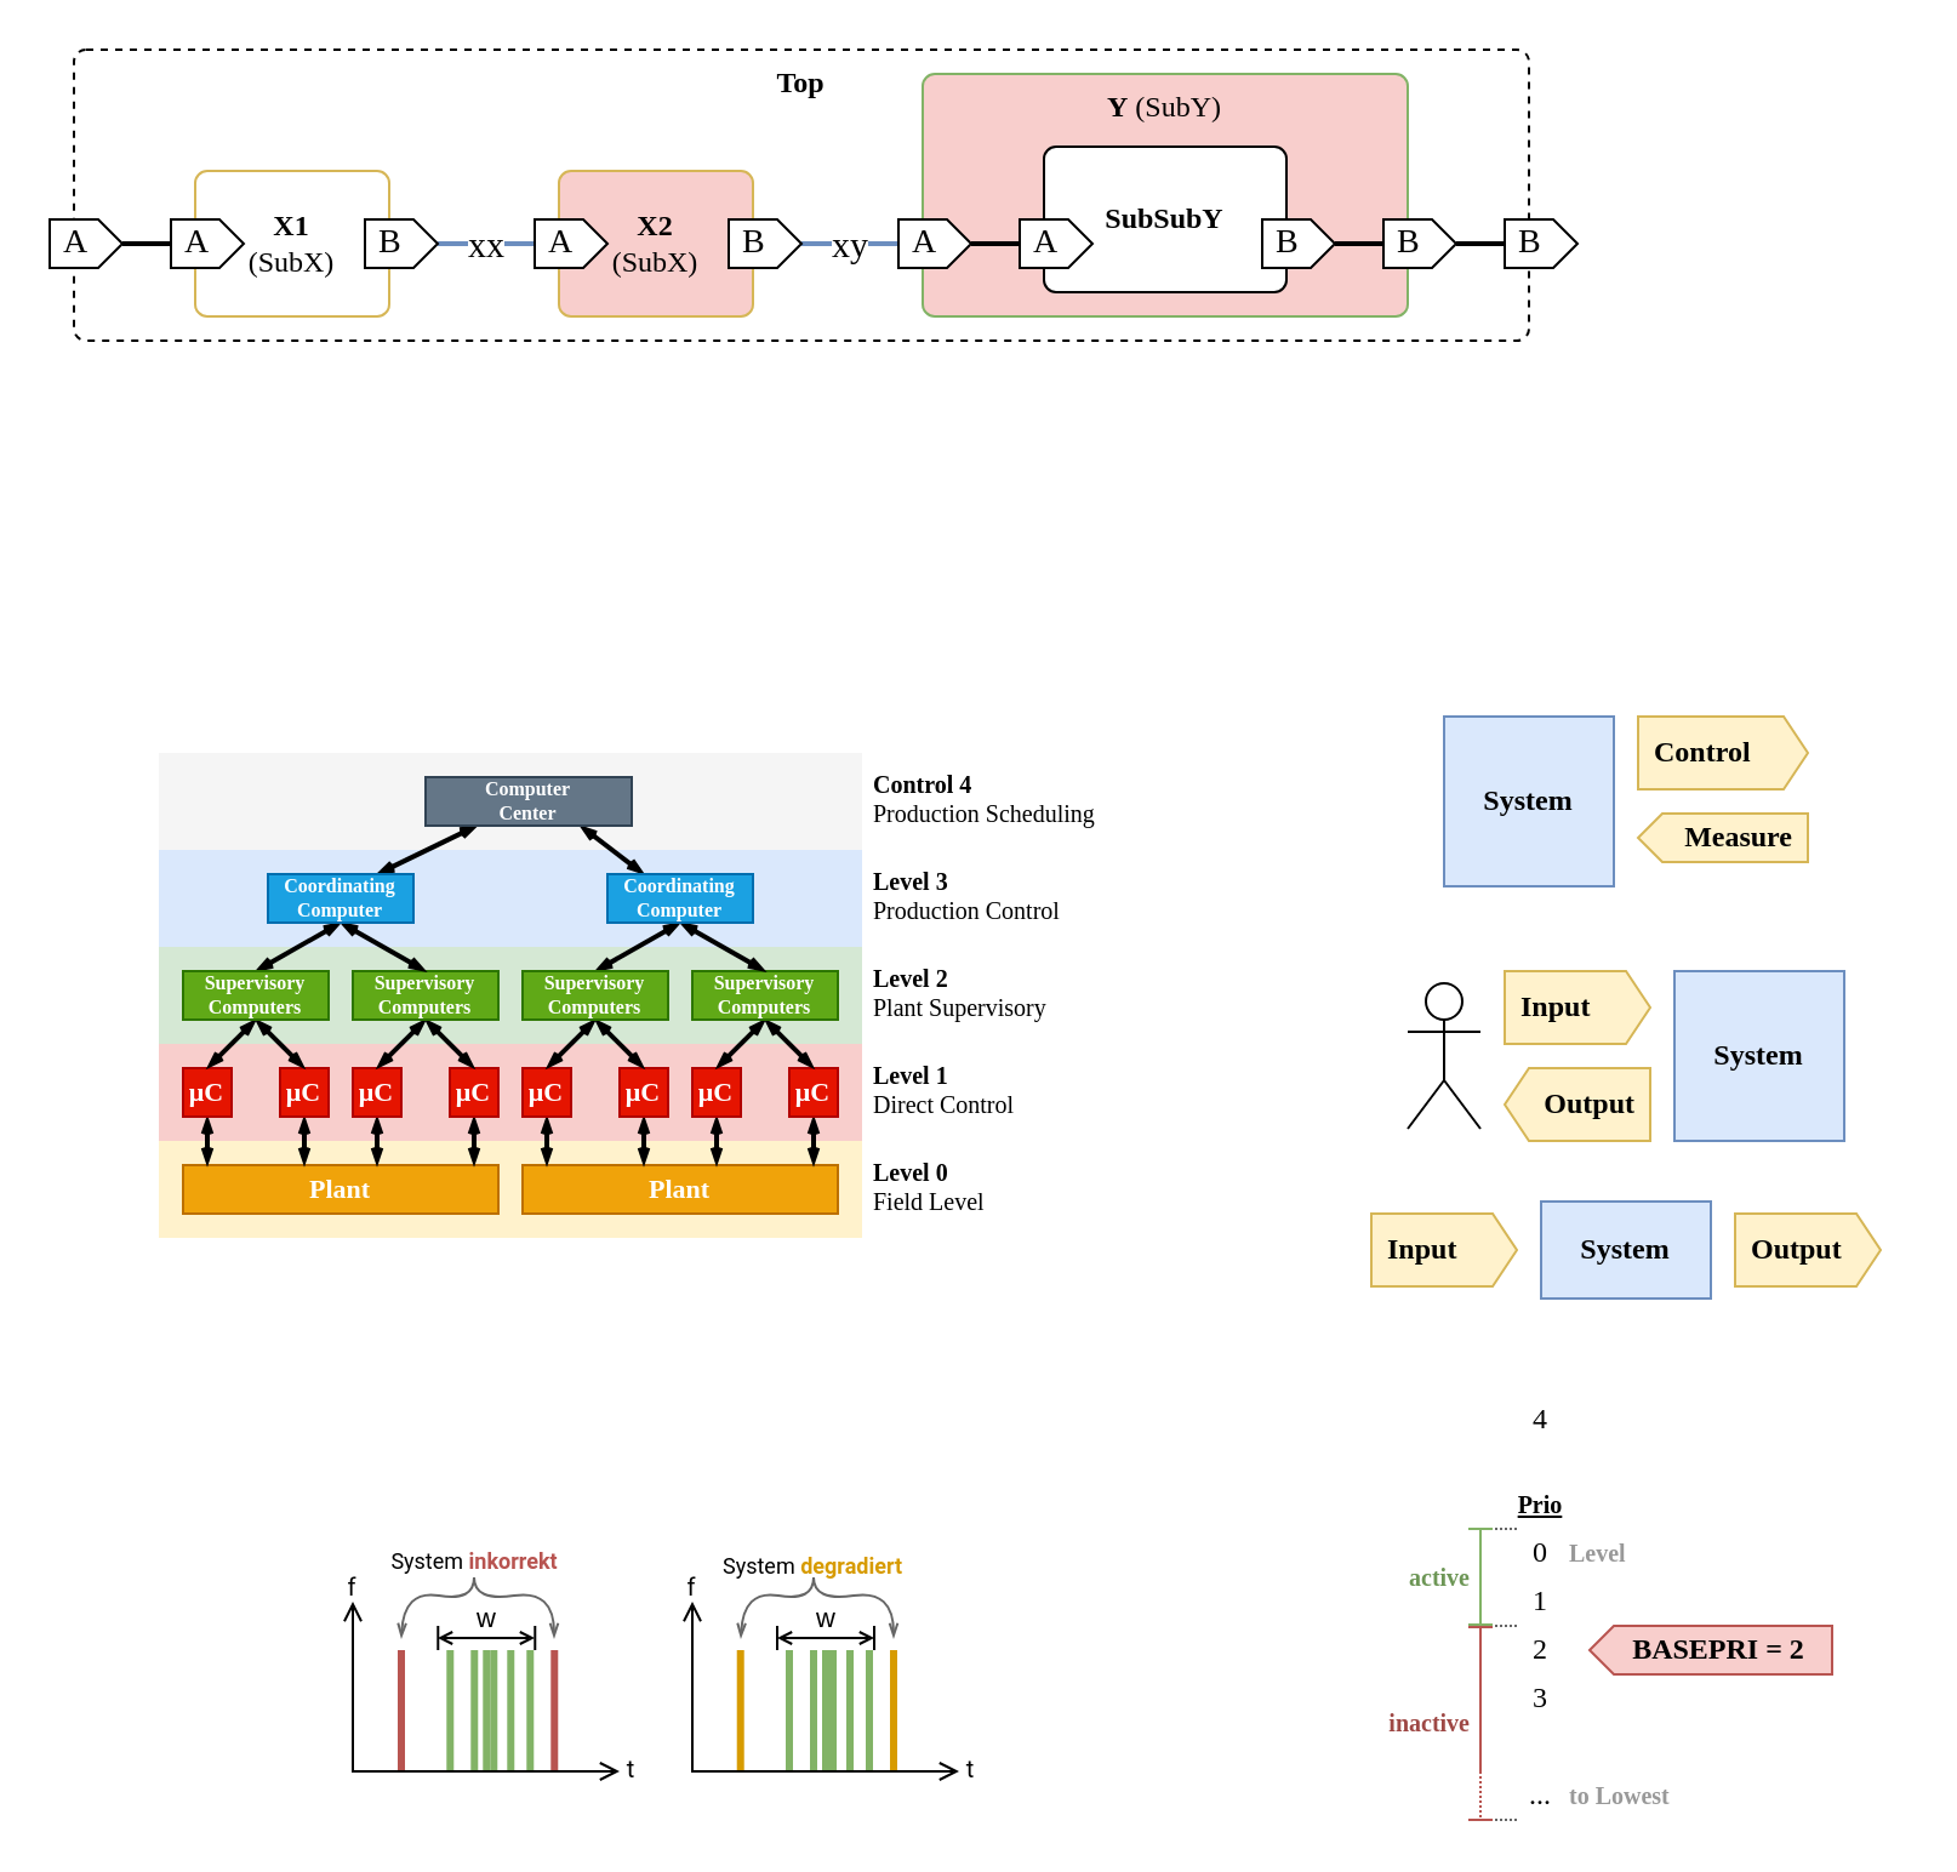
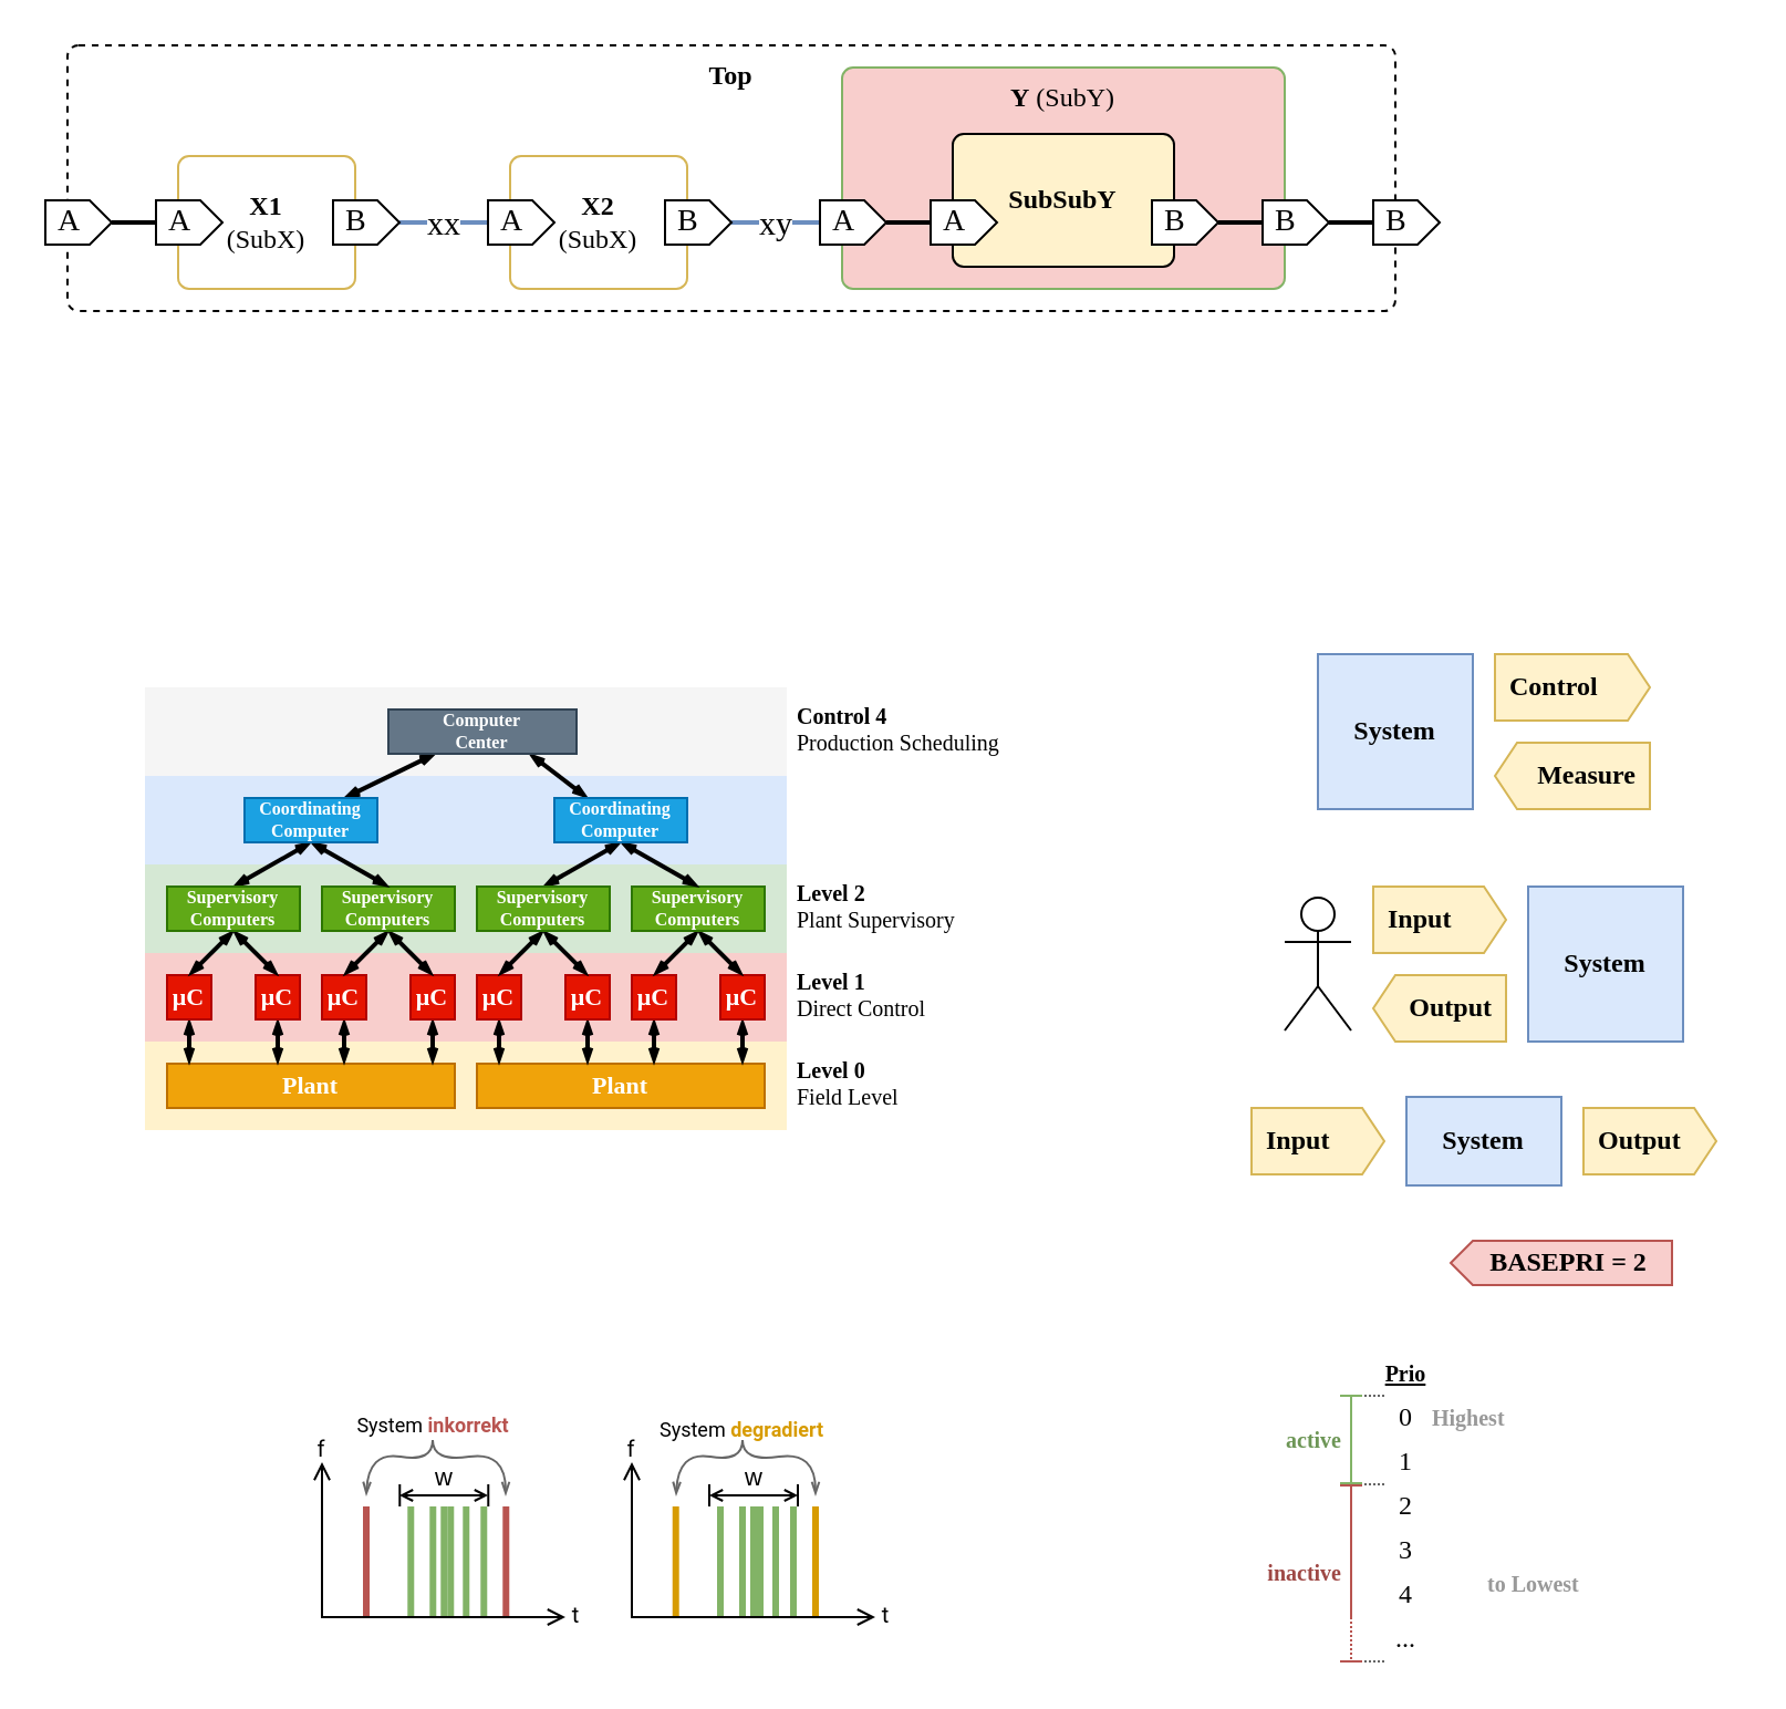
- <mxCell id="60" value="SubSubY" style="rounded=1;whiteSpace=wrap;html=1;fontFamily=Cascadia Code;container=0;absoluteArcSize=1;arcSize=10;fontStyle=1" parent="1" vertex="1"><mxGeometry x="430" y="60" width="100" height="60" as="geometry" /></mxCell>
+ <mxCell id="60" value="SubSubY" style="rounded=1;whiteSpace=wrap;html=1;fontFamily=Cascadia Code;container=0;absoluteArcSize=1;arcSize=10;fontStyle=1;fillColor=#fff2cc;" parent="1" vertex="1"><mxGeometry x="430" y="60" width="100" height="60" as="geometry" /></mxCell>
- <mxCell id="69" value="X2&lt;br&gt;&lt;span style=&quot;font-weight: normal;&quot;&gt;(SubX)&lt;/span&gt;" style="rounded=1;whiteSpace=wrap;html=1;fontFamily=Cascadia Code;fillColor=#f8cecc;strokeColor=#d6b656;fontStyle=1;absoluteArcSize=1;arcSize=10;" parent="1" vertex="1"><mxGeometry x="230" y="70" width="80" height="60" as="geometry" /></mxCell>
+ <mxCell id="69" value="X2&lt;br&gt;&lt;span style=&quot;font-weight: normal;&quot;&gt;(SubX)&lt;/span&gt;" style="rounded=1;whiteSpace=wrap;html=1;fontFamily=Cascadia Code;fillColor=#FFFFFF;strokeColor=#d6b656;fontStyle=1;absoluteArcSize=1;arcSize=10;" parent="1" vertex="1"><mxGeometry x="230" y="70" width="80" height="60" as="geometry" /></mxCell>
- <mxCell id="81" value="Measure" style="html=1;shadow=0;dashed=0;align=right;verticalAlign=middle;shape=mxgraph.arrows2.arrow;dy=0;dx=10;notch=0;rounded=0;fillStyle=auto;strokeWidth=1;fontFamily=Cascadia Code;fontSize=12;spacingLeft=0;fillColor=#fff2cc;strokeColor=#d6b656;fontStyle=1;flipH=1;spacingRight=5;" parent="1" vertex="1"><mxGeometry x="675" y="335" width="70" height="20" as="geometry" /></mxCell>
+ <mxCell id="81" value="Measure" style="html=1;shadow=0;dashed=0;align=right;verticalAlign=middle;shape=mxgraph.arrows2.arrow;dy=0;dx=10;notch=0;rounded=0;fillStyle=auto;strokeWidth=1;fontFamily=Cascadia Code;fontSize=12;spacingLeft=0;fillColor=#fff2cc;strokeColor=#d6b656;fontStyle=1;flipH=1;spacingRight=5;" parent="1" vertex="1"><mxGeometry x="675" y="335" width="70" height="30" as="geometry" /></mxCell>
- <mxCell id="89" value="&lt;span style=&quot;font-size: 10px;&quot;&gt;Level 3&lt;br style=&quot;font-size: 10px;&quot;&gt;&lt;span style=&quot;font-weight: 400; font-size: 10px;&quot;&gt;Production Control&lt;/span&gt;&lt;br style=&quot;font-size: 10px;&quot;&gt;&lt;/span&gt;" style="text;html=1;strokeColor=none;fillColor=none;align=left;verticalAlign=middle;whiteSpace=wrap;rounded=0;shadow=0;fillStyle=auto;strokeWidth=1;spacingLeft=5;fontFamily=Cascadia Code;fontSize=10;spacing=0;spacingBottom=0;spacingTop=-2;fontStyle=1" parent="1" vertex="1"><mxGeometry x="355" y="350" width="130" height="40" as="geometry" /></mxCell>
- <mxCell id="127" value="4" style="text;html=1;strokeColor=none;fillColor=none;align=center;verticalAlign=middle;whiteSpace=wrap;rounded=0;fontFamily=Cascadia Code;fontSource=https%3A%2F%2Ffonts.googleapis.com%2Fcss%3Ffamily%3DCascadia%2BCode;" vertex="1" parent="1"><mxGeometry x="625" y="575" width="20" height="20" as="geometry" /></mxCell>
+ <mxCell id="127" value="4" style="text;html=1;strokeColor=none;fillColor=none;align=center;verticalAlign=middle;whiteSpace=wrap;rounded=0;fontFamily=Cascadia Code;fontSource=https%3A%2F%2Ffonts.googleapis.com%2Fcss%3Ffamily%3DCascadia%2BCode;" vertex="1" parent="1"><mxGeometry x="625" y="710" width="20" height="20" as="geometry" /></mxCell>
- <mxCell id="123" value="Level" style="text;html=1;strokeColor=none;fillColor=none;align=left;verticalAlign=middle;whiteSpace=wrap;rounded=0;fontSize=10;fontFamily=Cascadia Code;fontSource=https%3A%2F%2Ffonts.googleapis.com%2Fcss%3Ffamily%3DCascadia%2BCode;fontStyle=1;fontColor=#999999;" vertex="1" parent="1"><mxGeometry x="645" y="630" width="85" height="20" as="geometry" /></mxCell>
+ <mxCell id="123" value="Highest" style="text;html=1;strokeColor=none;fillColor=none;align=left;verticalAlign=middle;whiteSpace=wrap;rounded=0;fontSize=10;fontFamily=Cascadia Code;fontSource=https%3A%2F%2Ffonts.googleapis.com%2Fcss%3Ffamily%3DCascadia%2BCode;fontStyle=1;fontColor=#999999;" vertex="1" parent="1"><mxGeometry x="645" y="630" width="85" height="20" as="geometry" /></mxCell>
- <mxCell id="121" value="BASEPRI = 2" style="html=1;shadow=0;dashed=0;align=center;verticalAlign=middle;shape=mxgraph.arrows2.arrow;dy=0;dx=10;notch=0;rounded=0;fillStyle=auto;strokeWidth=1;fontFamily=Cascadia Code;fontSize=12;spacingLeft=5;fillColor=#f8cecc;strokeColor=#b85450;fontStyle=1;fontSource=https%3A%2F%2Ffonts.googleapis.com%2Fcss%3Ffamily%3DCascadia%2BCode;flipH=1;" vertex="1" parent="1"><mxGeometry x="655" y="670" width="100" height="20" as="geometry" /></mxCell>
+ <mxCell id="121" value="BASEPRI = 2" style="html=1;shadow=0;dashed=0;align=center;verticalAlign=middle;shape=mxgraph.arrows2.arrow;dy=0;dx=10;notch=0;rounded=0;fillStyle=auto;strokeWidth=1;fontFamily=Cascadia Code;fontSize=12;spacingLeft=5;fillColor=#f8cecc;strokeColor=#b85450;fontStyle=1;fontSource=https%3A%2F%2Ffonts.googleapis.com%2Fcss%3Ffamily%3DCascadia%2BCode;flipH=1;" vertex="1" parent="1"><mxGeometry x="655" y="560" width="100" height="20" as="geometry" /></mxCell>
- <mxCell id="129" value="to Lowest" style="text;html=1;strokeColor=none;fillColor=none;align=left;verticalAlign=middle;whiteSpace=wrap;rounded=0;fontSize=10;fontFamily=Cascadia Code;fontSource=https%3A%2F%2Ffonts.googleapis.com%2Fcss%3Ffamily%3DCascadia%2BCode;fontStyle=1;fontColor=#999999;" vertex="1" parent="1"><mxGeometry x="645" y="730" width="85" height="20" as="geometry" /></mxCell>
+ <mxCell id="129" value="to Lowest" style="text;html=1;strokeColor=none;fillColor=none;align=left;verticalAlign=middle;whiteSpace=wrap;rounded=0;fontSize=10;fontFamily=Cascadia Code;fontSource=https%3A%2F%2Ffonts.googleapis.com%2Fcss%3Ffamily%3DCascadia%2BCode;fontStyle=1;fontColor=#999999;" vertex="1" parent="1"><mxGeometry x="670" y="705" width="85" height="20" as="geometry" /></mxCell>
